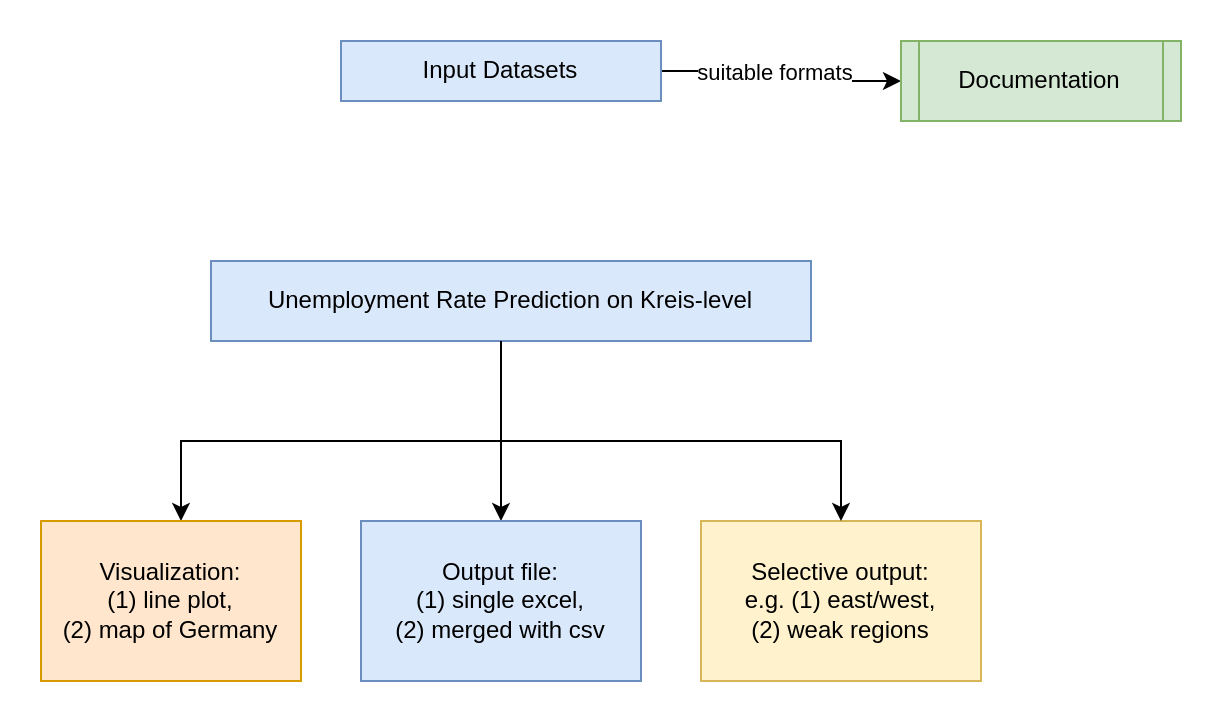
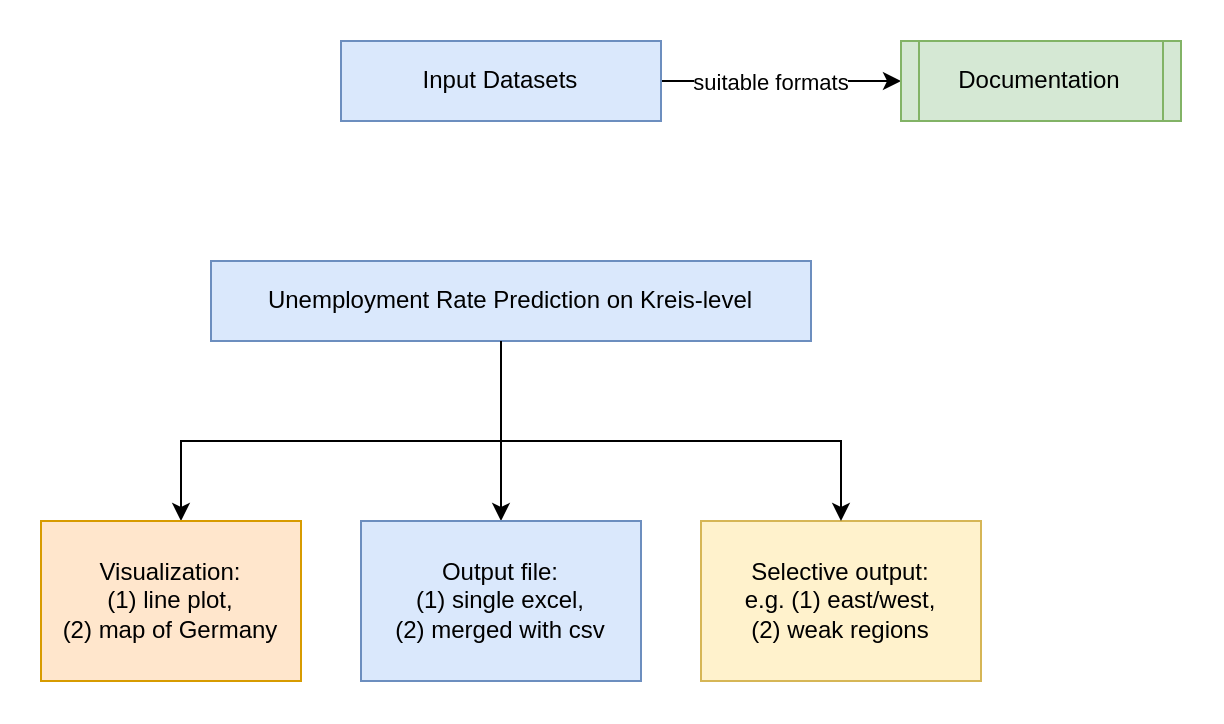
- <mxCell id="4" value="Input Datasets" style="rounded=0;whiteSpace=wrap;html=1;fillColor=#dae8fc;strokeColor=#6c8ebf;" vertex="1" parent="1"><mxGeometry x="170" y="20" width="160" height="30" as="geometry" /></mxCell>
+ <mxCell id="4" value="Input Datasets" style="rounded=0;whiteSpace=wrap;html=1;fillColor=#dae8fc;strokeColor=#6c8ebf;" vertex="1" parent="1"><mxGeometry x="170" y="20" width="160" height="40" as="geometry" /></mxCell>
